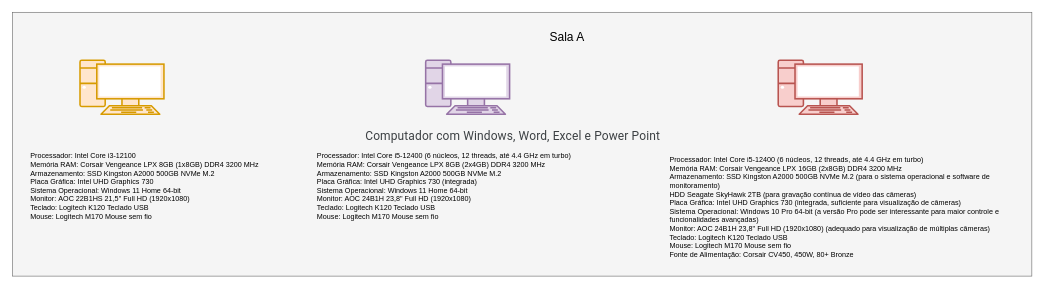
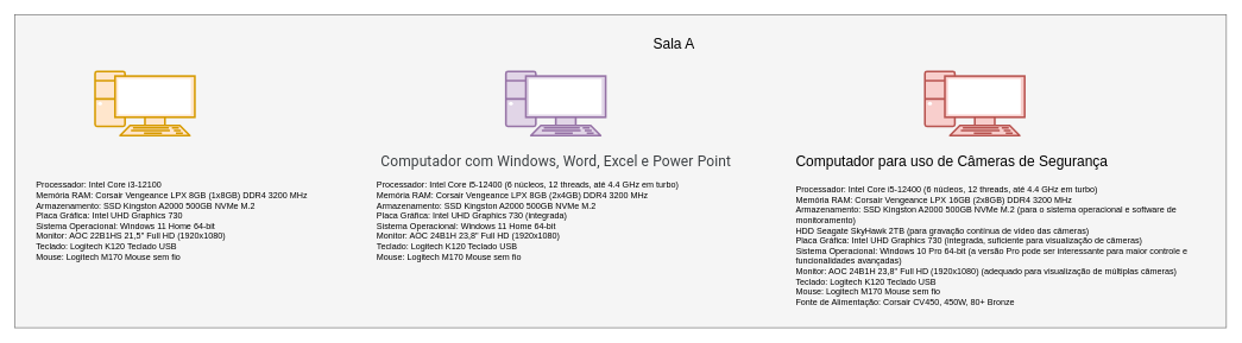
- <mxCell id="7" value="&lt;span style=&quot;color: rgb(60, 64, 67); font-family: Roboto, Arial, sans-serif; letter-spacing: 0.2px; text-align: start;&quot;&gt;Computador com Windows, Word, Excel e Power Point&lt;/span&gt;" style="text;html=1;align=center;verticalAlign=middle;whiteSpace=wrap;rounded=0;fontSize=20;" vertex="1" parent="1"><mxGeometry x="600.5" y="210" width="507" height="30" as="geometry" /></mxCell>
+ <mxCell id="7" value="&lt;span style=&quot;color: rgb(60, 64, 67); font-family: Roboto, Arial, sans-serif; letter-spacing: 0.2px; text-align: start;&quot;&gt;Computador com Windows, Word, Excel e Power Point&lt;/span&gt;" style="text;html=1;align=center;verticalAlign=middle;whiteSpace=wrap;rounded=0;fontSize=20;" vertex="1" parent="1"><mxGeometry x="525.5" y="210" width="507" height="30" as="geometry" /></mxCell>
+ <mxCell id="10" value="Computador para uso de Câmeras de Segurança" style="text;html=1;align=left;verticalAlign=middle;whiteSpace=wrap;rounded=0;fontSize=20;" vertex="1" parent="1"><mxGeometry x="1113.5" y="210" width="507" height="30" as="geometry" /></mxCell>
